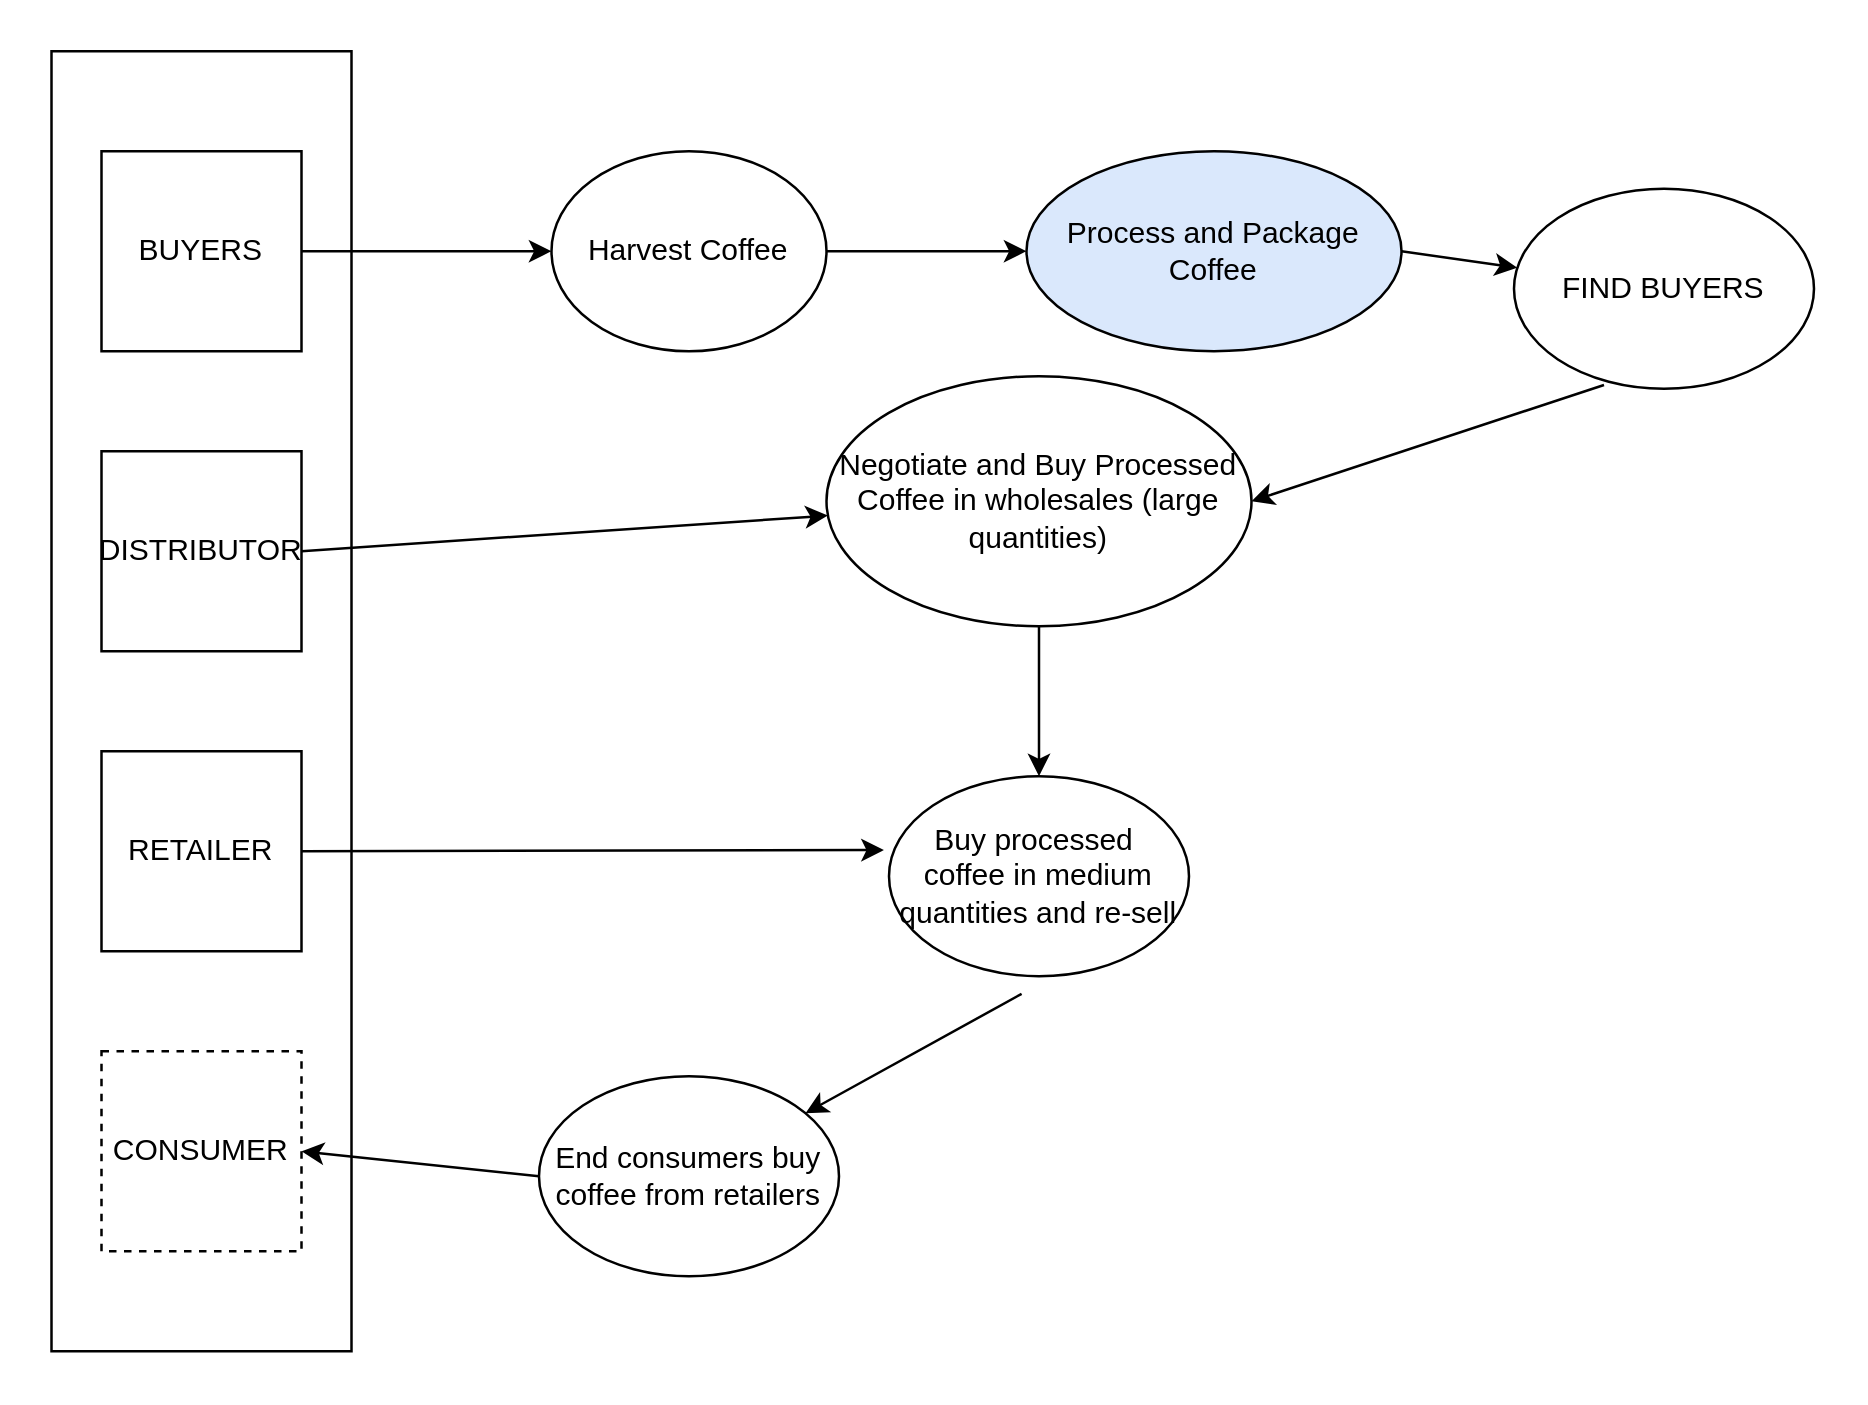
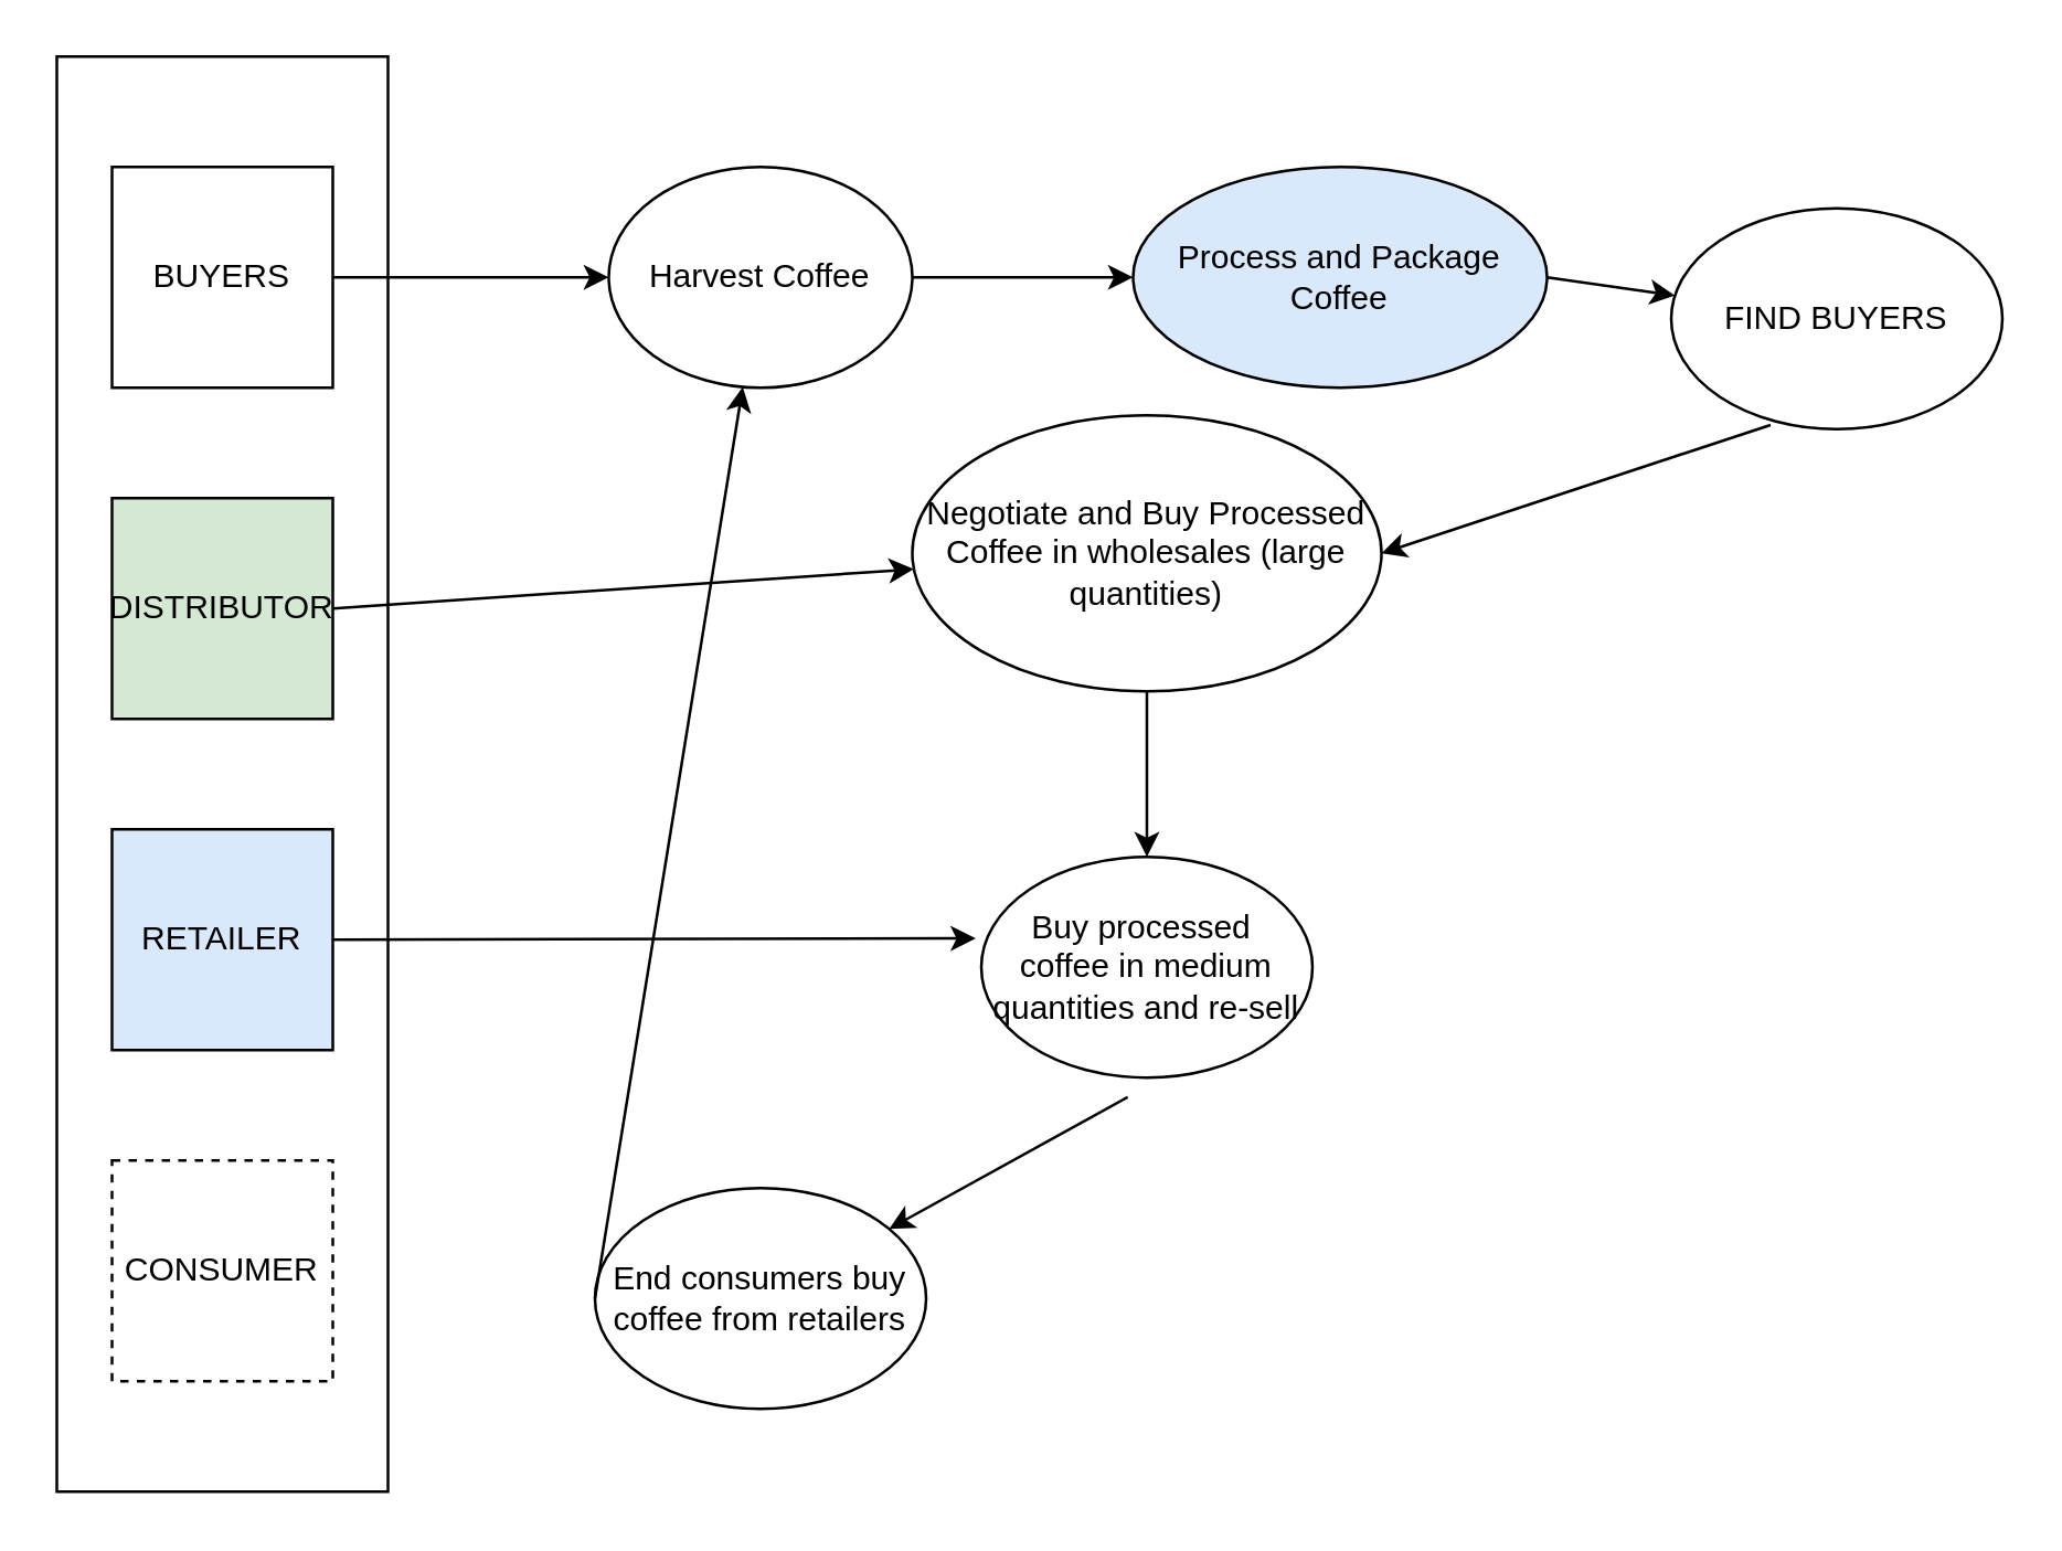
- <mxCell id="4" value="DISTRIBUTOR" style="whiteSpace=wrap;html=1;aspect=fixed;" vertex="1" parent="1"><mxGeometry x="40" y="180" width="80" height="80" as="geometry" /></mxCell>
+ <mxCell id="4" value="DISTRIBUTOR" style="whiteSpace=wrap;html=1;aspect=fixed;fillColor=#d5e8d4;" vertex="1" parent="1"><mxGeometry x="40" y="180" width="80" height="80" as="geometry" /></mxCell>
- <mxCell id="5" value="RETAILER" style="whiteSpace=wrap;html=1;aspect=fixed;" vertex="1" parent="1"><mxGeometry x="40" y="300" width="80" height="80" as="geometry" /></mxCell>
+ <mxCell id="5" value="RETAILER" style="whiteSpace=wrap;html=1;aspect=fixed;fillColor=#dae8fc;" vertex="1" parent="1"><mxGeometry x="40" y="300" width="80" height="80" as="geometry" /></mxCell>
- <mxCell id="21" value="" style="endArrow=classic;html=1;entryX=1;entryY=0.5;entryDx=0;entryDy=0;exitX=0;exitY=0.5;exitDx=0;exitDy=0;" edge="1" parent="1" source="20" target="10"><mxGeometry width="50" height="50" relative="1" as="geometry"><mxPoint x="170" y="530" as="sourcePoint" /><mxPoint x="220" y="480" as="targetPoint" /></mxGeometry></mxCell>
+ <mxCell id="21" value="" style="endArrow=classic;html=1;exitX=0;exitY=0.5;exitDx=0;exitDy=0;" edge="1" parent="1" source="20" target="7"><mxGeometry width="50" height="50" relative="1" as="geometry"><mxPoint x="170" y="530" as="sourcePoint" /><mxPoint x="220" y="480" as="targetPoint" /></mxGeometry></mxCell>
